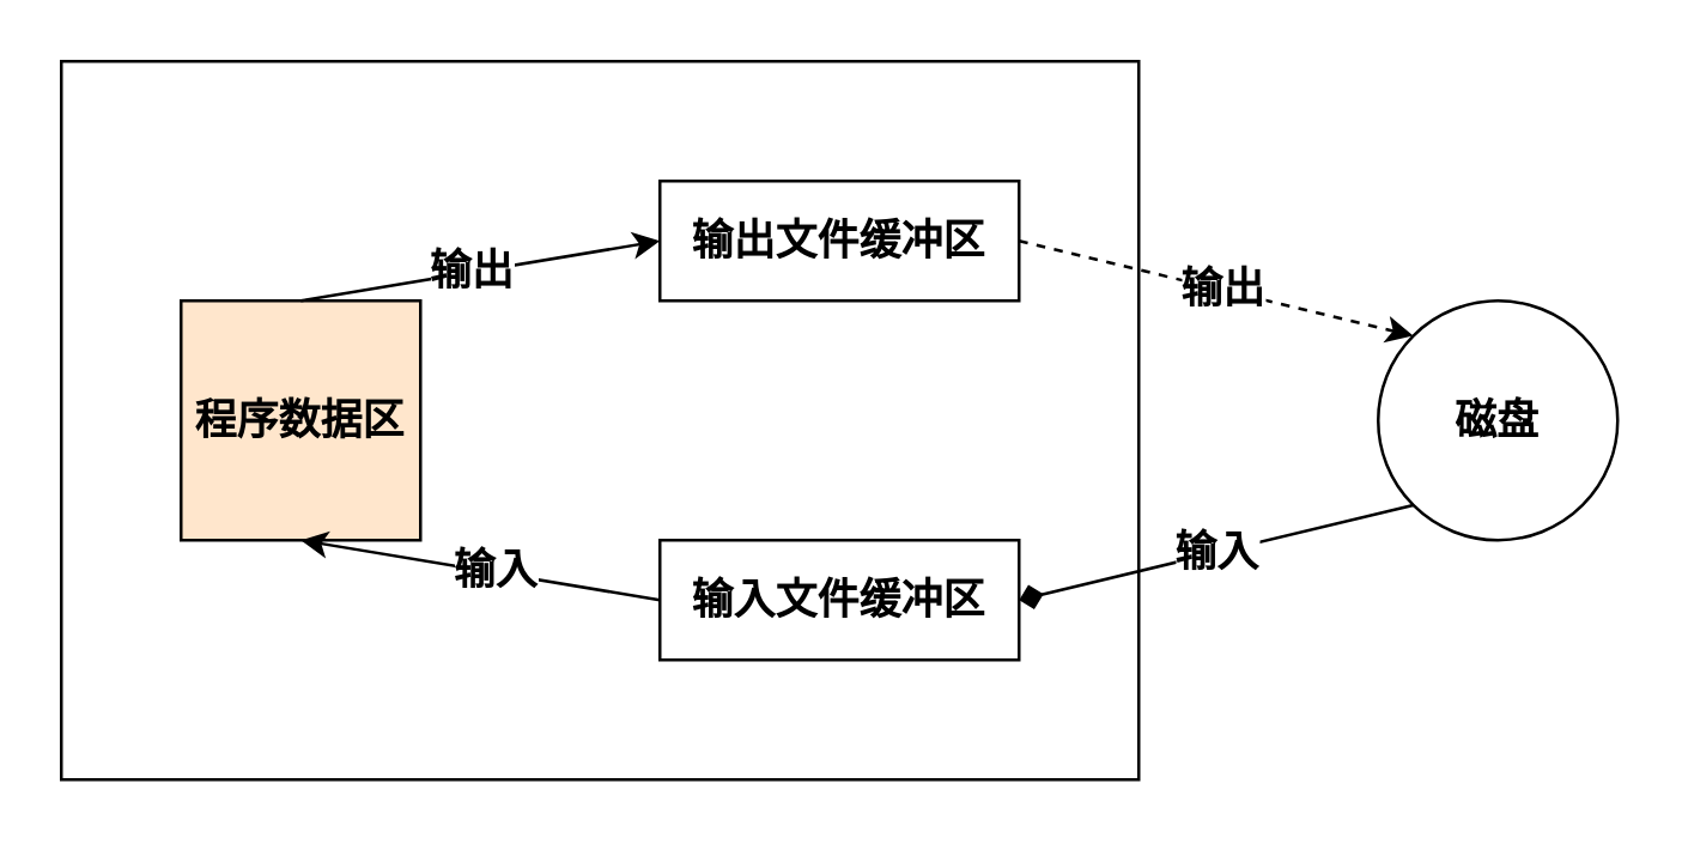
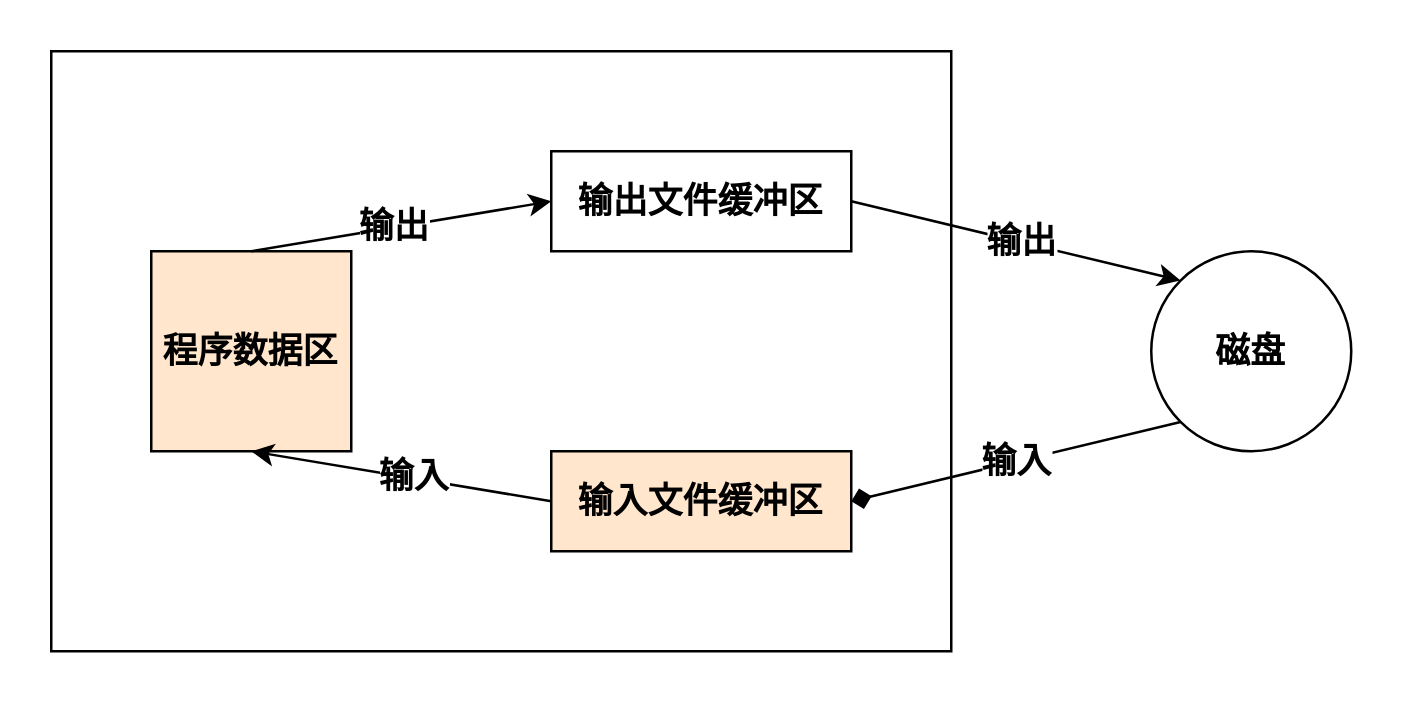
- <mxCell id="11" value="" style="endArrow=classic;html=1;exitX=1;exitY=0.5;exitDx=0;exitDy=0;entryX=0;entryY=0;entryDx=0;entryDy=0;dashed=1;" edge="1" parent="1" source="4" target="10"><mxGeometry width="50" height="50" relative="1" as="geometry"><mxPoint x="110" y="110" as="sourcePoint" /><mxPoint x="230" y="90" as="targetPoint" /></mxGeometry></mxCell>
+ <mxCell id="11" value="" style="endArrow=classic;html=1;exitX=1;exitY=0.5;exitDx=0;exitDy=0;entryX=0;entryY=0;entryDx=0;entryDy=0;" edge="1" parent="1" source="4" target="10"><mxGeometry width="50" height="50" relative="1" as="geometry"><mxPoint x="110" y="110" as="sourcePoint" /><mxPoint x="230" y="90" as="targetPoint" /></mxGeometry></mxCell>
- <mxCell id="5" value="&lt;span style=&quot;font-size: 14px&quot;&gt;&lt;b&gt;输入文件缓冲区&lt;/b&gt;&lt;/span&gt;" style="rounded=0;whiteSpace=wrap;html=1;" vertex="1" parent="1"><mxGeometry x="220" y="180" width="120" height="40" as="geometry" /></mxCell>
+ <mxCell id="5" value="&lt;span style=&quot;font-size: 14px&quot;&gt;&lt;b&gt;输入文件缓冲区&lt;/b&gt;&lt;/span&gt;" style="rounded=0;whiteSpace=wrap;html=1;fillColor=#ffe6cc;" vertex="1" parent="1"><mxGeometry x="220" y="180" width="120" height="40" as="geometry" /></mxCell>
